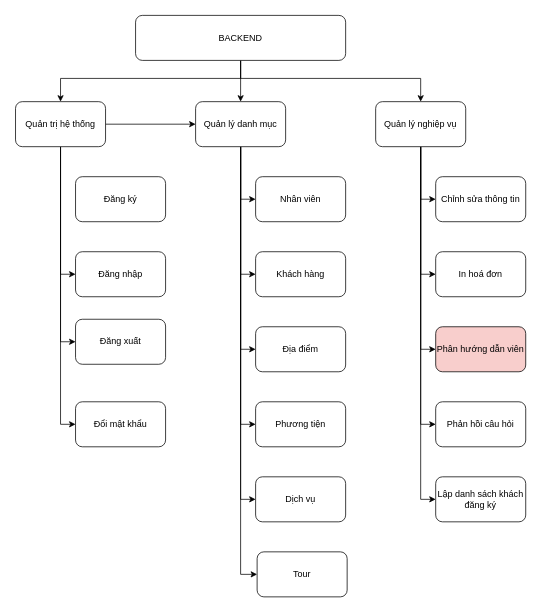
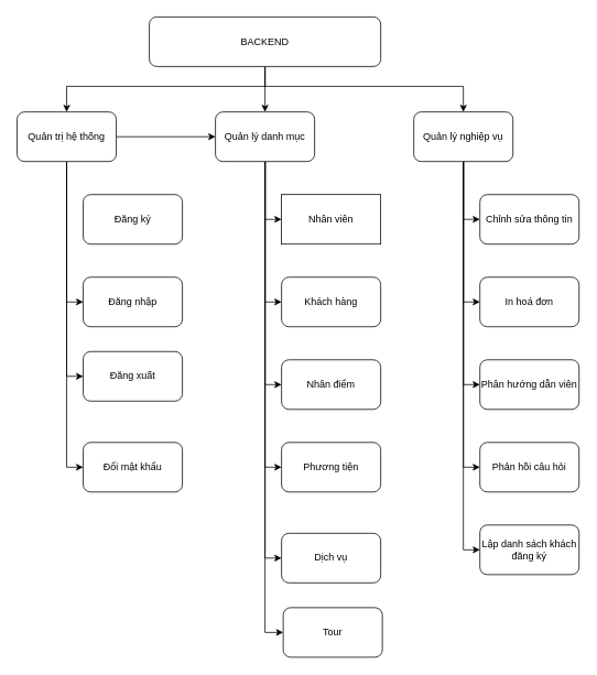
- <mxCell id="27" value="Nhân viên" style="rounded=1;whiteSpace=wrap;html=1;" vertex="1" parent="1"><mxGeometry x="340" y="235" width="120" height="60" as="geometry" /></mxCell>
+ <mxCell id="27" value="Nhân viên" style="whiteSpace=wrap;html=1;rounded=0;" vertex="1" parent="1"><mxGeometry x="340" y="235" width="120" height="60" as="geometry" /></mxCell>
- <mxCell id="29" value="Địa điểm" style="rounded=1;whiteSpace=wrap;html=1;" vertex="1" parent="1"><mxGeometry x="340" y="435" width="120" height="60" as="geometry" /></mxCell>
+ <mxCell id="29" value="Nhân điểm" style="rounded=1;whiteSpace=wrap;html=1;" vertex="1" parent="1"><mxGeometry x="340" y="435" width="120" height="60" as="geometry" /></mxCell>
- <mxCell id="32" value="Phân hướng dẫn viên" style="rounded=1;whiteSpace=wrap;html=1;fillColor=#f8cecc;" vertex="1" parent="1"><mxGeometry x="580" y="435" width="120" height="60" as="geometry" /></mxCell>
+ <mxCell id="32" value="Phân hướng dẫn viên" style="rounded=1;whiteSpace=wrap;html=1;" vertex="1" parent="1"><mxGeometry x="580" y="435" width="120" height="60" as="geometry" /></mxCell>
- <mxCell id="35" value="Dịch vụ" style="rounded=1;whiteSpace=wrap;html=1;" vertex="1" parent="1"><mxGeometry x="340" y="635" width="120" height="60" as="geometry" /></mxCell>
+ <mxCell id="35" value="Dịch vụ" style="rounded=1;whiteSpace=wrap;html=1;" vertex="1" parent="1"><mxGeometry x="340" y="645" width="120" height="60" as="geometry" /></mxCell>
